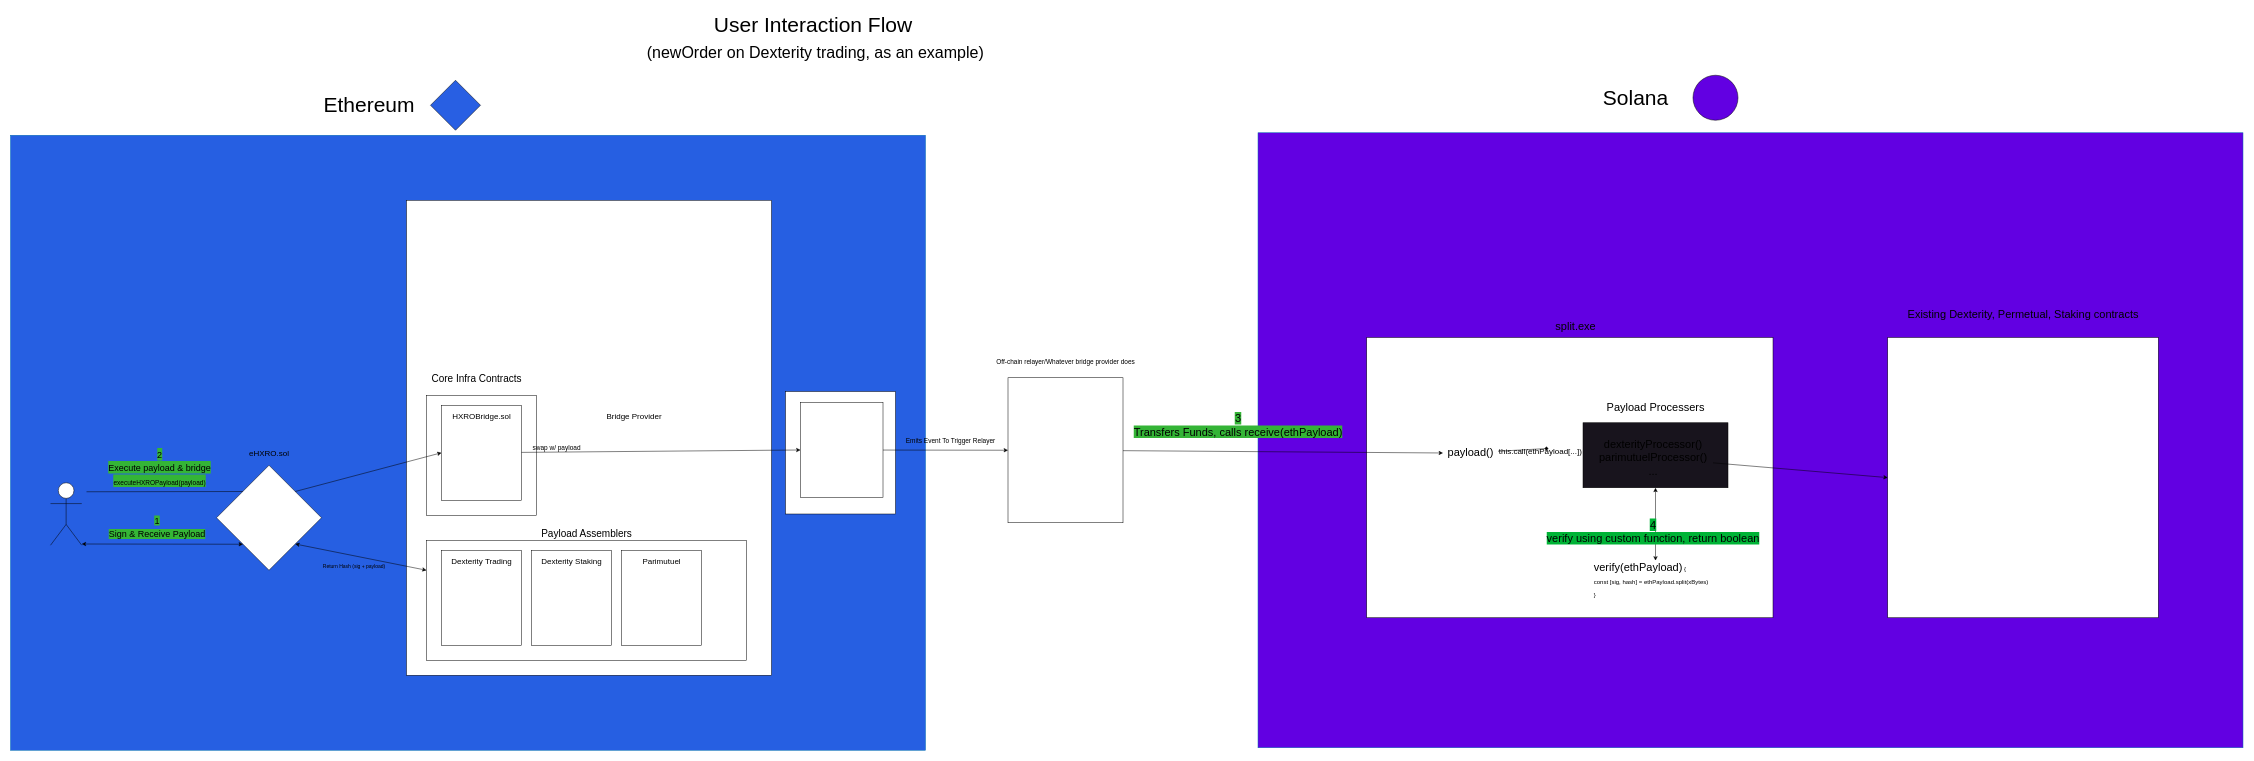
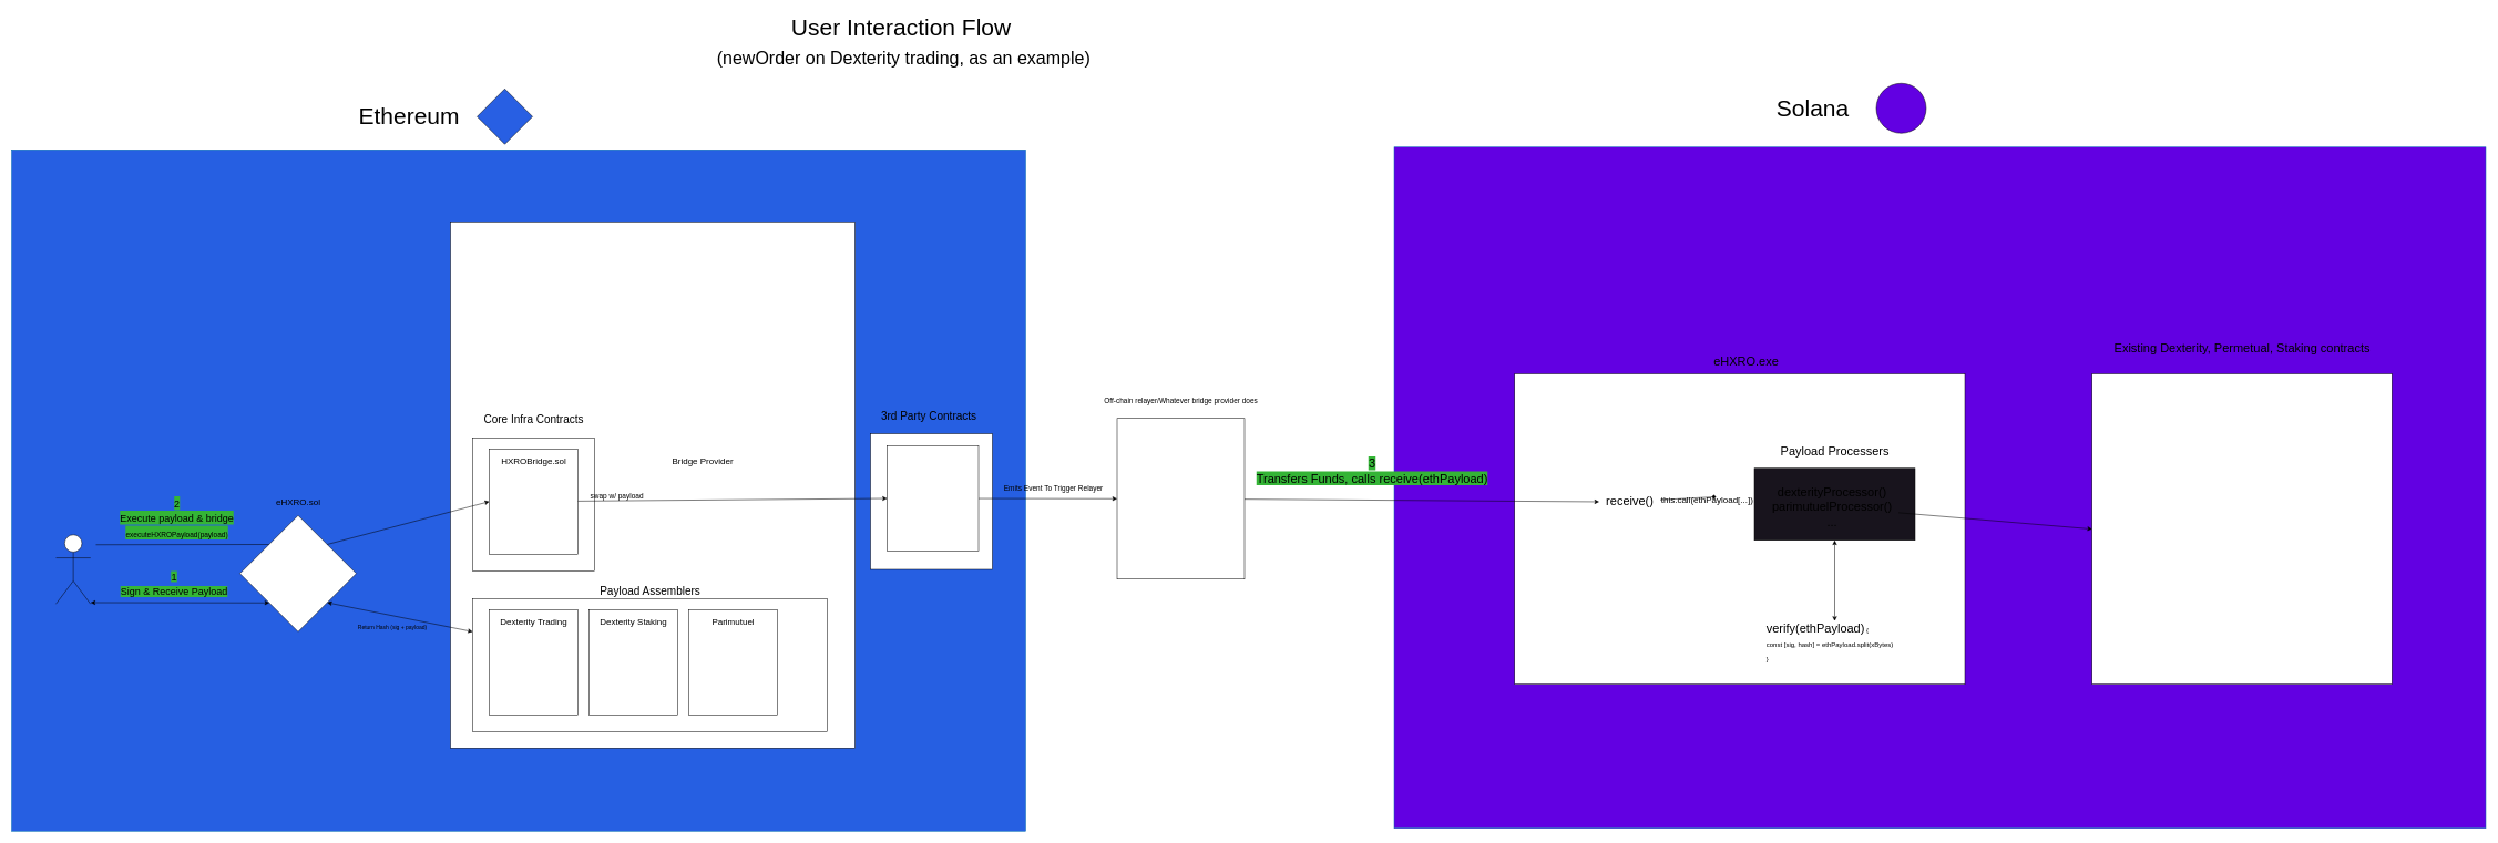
- <mxCell id="44" value="&lt;font style=&quot;font-size: 22px;&quot;&gt;split.exe&lt;/font&gt;" style="text;html=1;align=center;verticalAlign=middle;resizable=0;points=[];autosize=1;strokeColor=none;fillColor=none;fontSize=42;" parent="1" vertex="1"><mxGeometry x="3080" y="614.5" width="140" height="60" as="geometry" /></mxCell>
+ <mxCell id="44" value="&lt;font style=&quot;font-size: 22px;&quot;&gt;eHXRO.exe&lt;/font&gt;" style="text;html=1;align=center;verticalAlign=middle;resizable=0;points=[];autosize=1;strokeColor=none;fillColor=none;fontSize=42;" parent="1" vertex="1"><mxGeometry x="3080" y="614.5" width="140" height="60" as="geometry" /></mxCell>
+ <mxCell id="29" value="&lt;font style=&quot;font-size: 20px;&quot;&gt;3rd Party Contracts&lt;/font&gt;" style="text;html=1;align=center;verticalAlign=middle;resizable=0;points=[];autosize=1;strokeColor=none;fillColor=none;fontSize=27;" parent="1" vertex="1"><mxGeometry x="1575" y="722.5" width="200" height="50" as="geometry" /></mxCell>
- <mxCell id="16" value="&lt;font style=&quot;font-size: 20px;&quot;&gt;Core Infra Contracts&lt;/font&gt;" style="text;html=1;align=center;verticalAlign=middle;resizable=0;points=[];autosize=1;strokeColor=none;fillColor=none;fontSize=27;" parent="1" vertex="1"><mxGeometry x="852" y="730" width="200" height="50" as="geometry" /></mxCell>
+ <mxCell id="16" value="&lt;font style=&quot;font-size: 20px;&quot;&gt;Core Infra Contracts&lt;/font&gt;" style="text;html=1;align=center;verticalAlign=middle;resizable=0;points=[];autosize=1;strokeColor=none;fillColor=none;fontSize=27;" parent="1" vertex="1"><mxGeometry x="862" y="730" width="200" height="50" as="geometry" /></mxCell>
- <mxCell id="49" value="payload()" style="text;html=1;align=center;verticalAlign=middle;resizable=0;points=[];autosize=1;strokeColor=none;fillColor=none;fontSize=22;" parent="1" vertex="1"><mxGeometry x="2885" y="885" width="110" height="40" as="geometry" /></mxCell>
+ <mxCell id="49" value="receive()" style="text;html=1;align=center;verticalAlign=middle;resizable=0;points=[];autosize=1;strokeColor=none;fillColor=none;fontSize=22;" parent="1" vertex="1"><mxGeometry x="2885" y="885" width="110" height="40" as="geometry" /></mxCell>
- <mxCell id="51" value="&lt;font style=&quot;font-size: 22px; background-color: rgb(0, 179, 54);&quot;&gt;4&lt;br&gt;verify using custom function, return boolean&lt;/font&gt;" style="text;html=1;align=center;verticalAlign=middle;resizable=0;points=[];autosize=1;strokeColor=none;fillColor=none;fontSize=22;" parent="1" vertex="1"><mxGeometry x="3080" y="1028" width="450" height="70" as="geometry" /></mxCell>
